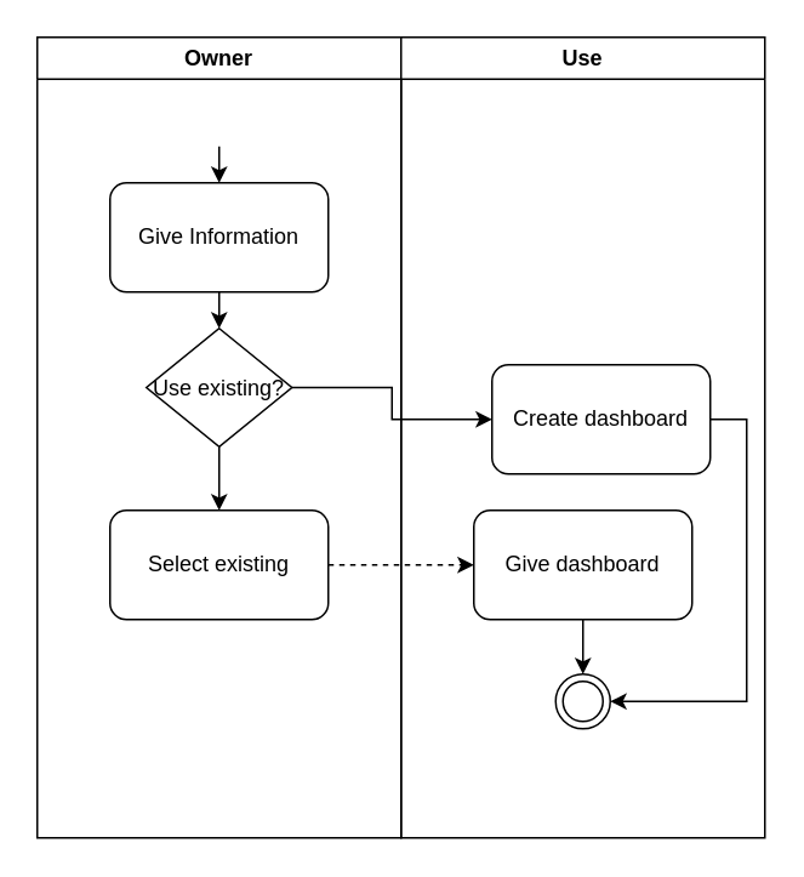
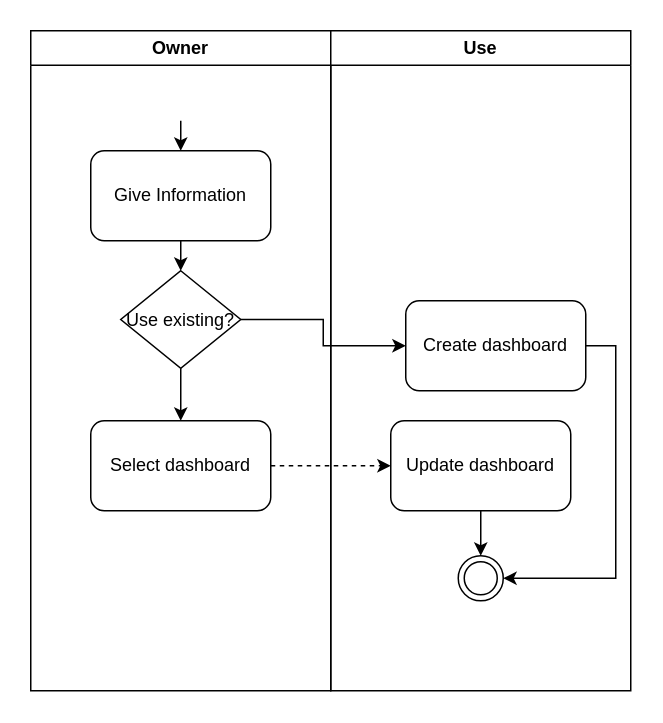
- <mxCell id="9" value="Select existing" style="rounded=1;whiteSpace=wrap;html=1;" vertex="1" parent="2"><mxGeometry x="40" y="260" width="120" height="60" as="geometry" /></mxCell>
+ <mxCell id="9" value="Select dashboard" style="rounded=1;whiteSpace=wrap;html=1;" vertex="1" parent="2"><mxGeometry x="40" y="260" width="120" height="60" as="geometry" /></mxCell>
- <mxCell id="14" value="Give dashboard" style="rounded=1;whiteSpace=wrap;html=1;" vertex="1" parent="10"><mxGeometry x="40" y="260" width="120" height="60" as="geometry" /></mxCell>
+ <mxCell id="14" value="Update dashboard" style="rounded=1;whiteSpace=wrap;html=1;" vertex="1" parent="10"><mxGeometry x="40" y="260" width="120" height="60" as="geometry" /></mxCell>
